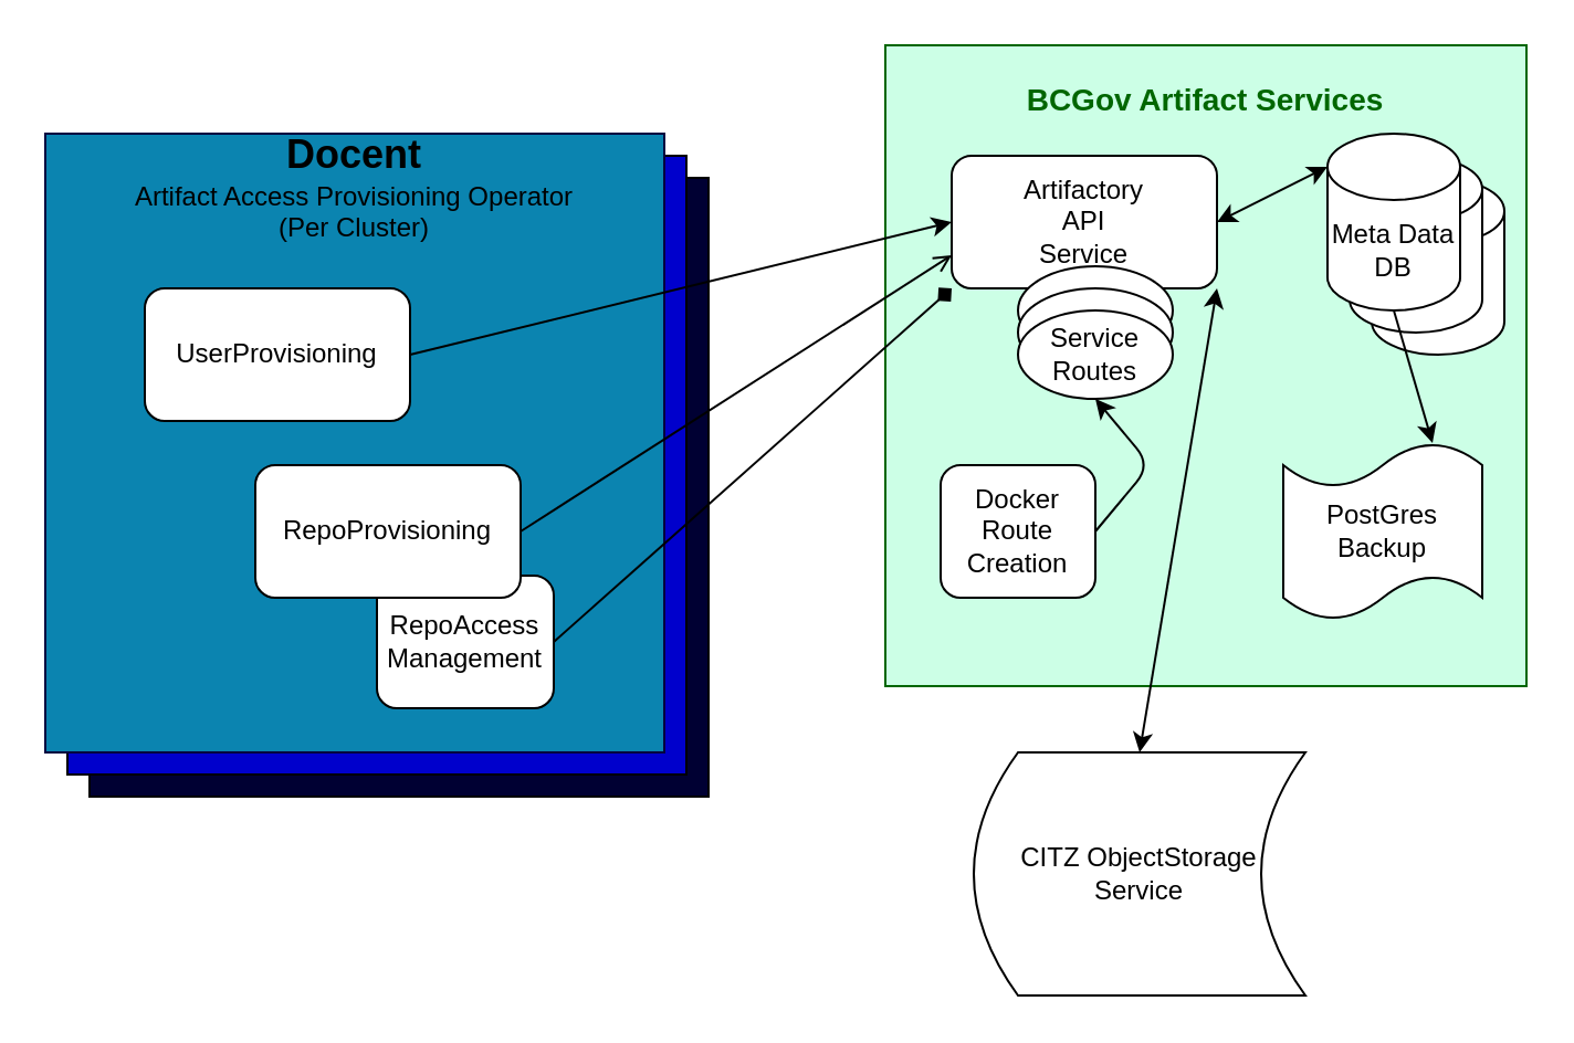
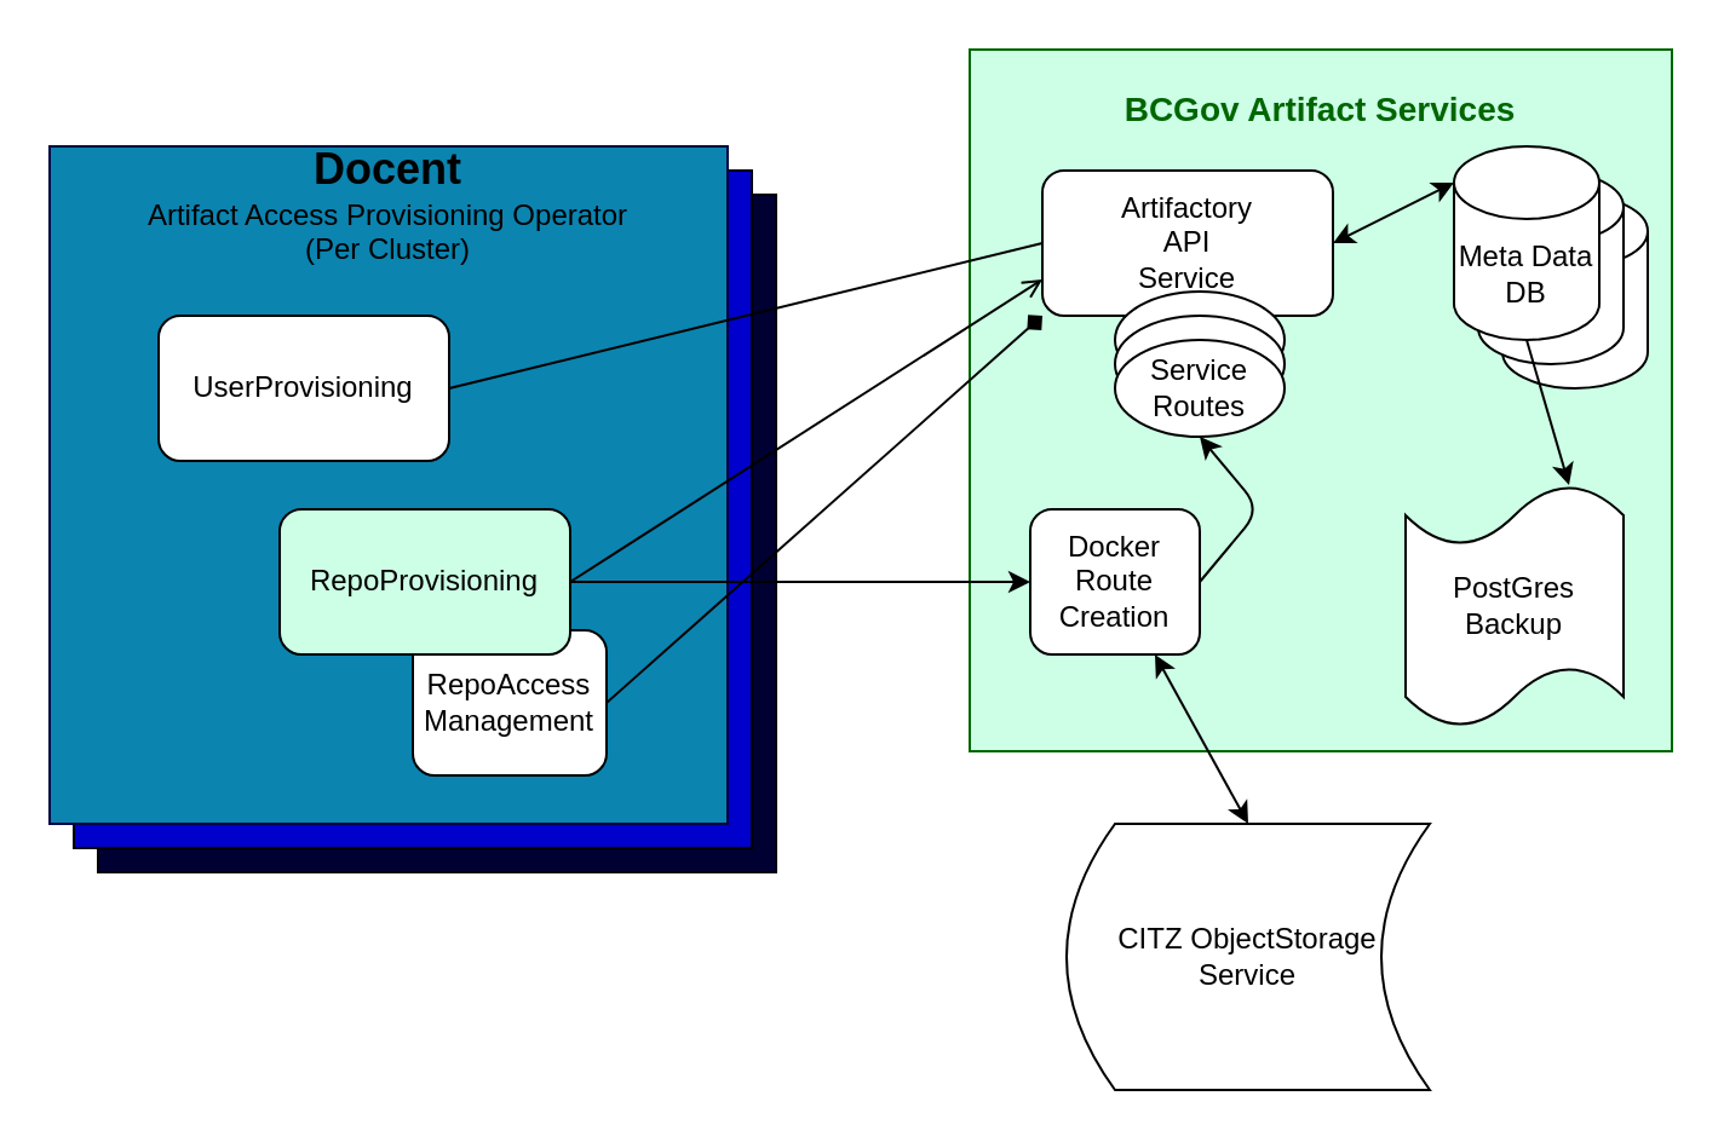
- <mxCell id="9" value="" style="endArrow=classic;html=1;exitX=1;exitY=0.5;exitDx=0;exitDy=0;entryX=0;entryY=0.5;entryDx=0;entryDy=0;" edge="1" parent="1" source="8" target="6"><mxGeometry width="50" height="50" relative="1" as="geometry"><mxPoint x="350" y="230" as="sourcePoint" /><mxPoint x="400" y="180" as="targetPoint" /><Array as="points" /></mxGeometry></mxCell>
+ <mxCell id="9" value="" style="endArrow=none;html=1;exitX=1;exitY=0.5;exitDx=0;exitDy=0;entryX=0;entryY=0.5;entryDx=0;entryDy=0;" edge="1" parent="1" source="8" target="6"><mxGeometry width="50" height="50" relative="1" as="geometry"><mxPoint x="350" y="230" as="sourcePoint" /><mxPoint x="400" y="180" as="targetPoint" /><Array as="points" /></mxGeometry></mxCell>
- <mxCell id="26" value="" style="endArrow=classic;startArrow=classic;html=1;exitX=0.5;exitY=0;exitDx=0;exitDy=0;entryX=1;entryY=1;entryDx=0;entryDy=0;" edge="1" parent="1" source="25" target="6"><mxGeometry width="50" height="50" relative="1" as="geometry"><mxPoint x="350" y="250" as="sourcePoint" /><mxPoint x="400" y="200" as="targetPoint" /></mxGeometry></mxCell>
+ <mxCell id="26" value="" style="endArrow=classic;startArrow=classic;html=1;exitX=0.5;exitY=0;exitDx=0;exitDy=0;" edge="1" parent="1" source="25" target="7"><mxGeometry width="50" height="50" relative="1" as="geometry"><mxPoint x="350" y="250" as="sourcePoint" /><mxPoint x="400" y="200" as="targetPoint" /></mxGeometry></mxCell>
- <mxCell id="18" value="RepoProvisioning" style="rounded=1;whiteSpace=wrap;html=1;" vertex="1" parent="1"><mxGeometry x="115" y="210" width="120" height="60" as="geometry" /></mxCell>
+ <mxCell id="18" value="RepoProvisioning" style="rounded=1;whiteSpace=wrap;html=1;fillColor=#ccffe6;" vertex="1" parent="1"><mxGeometry x="115" y="210" width="120" height="60" as="geometry" /></mxCell>
- <mxCell id="27" value="PostGres Backup" style="shape=tape;whiteSpace=wrap;html=1;size=0.25;" vertex="1" parent="1"><mxGeometry x="580" y="200" width="90" height="80" as="geometry" /></mxCell>
+ <mxCell id="27" value="PostGres Backup" style="shape=tape;whiteSpace=wrap;html=1;size=0.25;" vertex="1" parent="1"><mxGeometry x="580" y="200" width="90" height="100" as="geometry" /></mxCell>
- <mxCell id="10" value="" style="endArrow=classic;html=1;exitX=1;exitY=0.5;exitDx=0;exitDy=0;" edge="1" parent="1" source="18" target="17"><mxGeometry width="50" height="50" relative="1" as="geometry"><mxPoint x="210" y="310" as="sourcePoint" /><mxPoint x="400" y="180" as="targetPoint" /></mxGeometry></mxCell>
+ <mxCell id="10" value="" style="endArrow=classic;html=1;entryX=0;entryY=0.5;entryDx=0;entryDy=0;exitX=1;exitY=0.5;exitDx=0;exitDy=0;" edge="1" parent="1" source="18" target="7"><mxGeometry width="50" height="50" relative="1" as="geometry"><mxPoint x="210" y="310" as="sourcePoint" /><mxPoint x="400" y="180" as="targetPoint" /></mxGeometry></mxCell>
